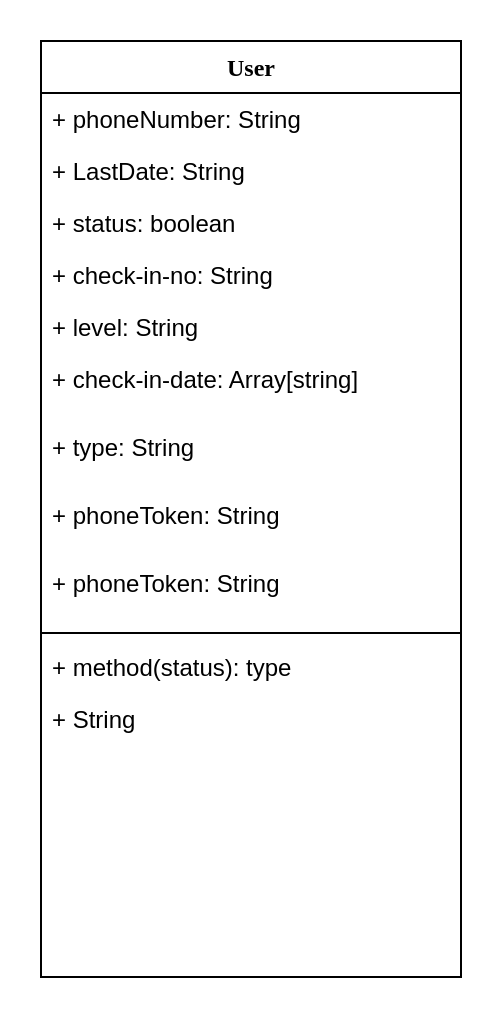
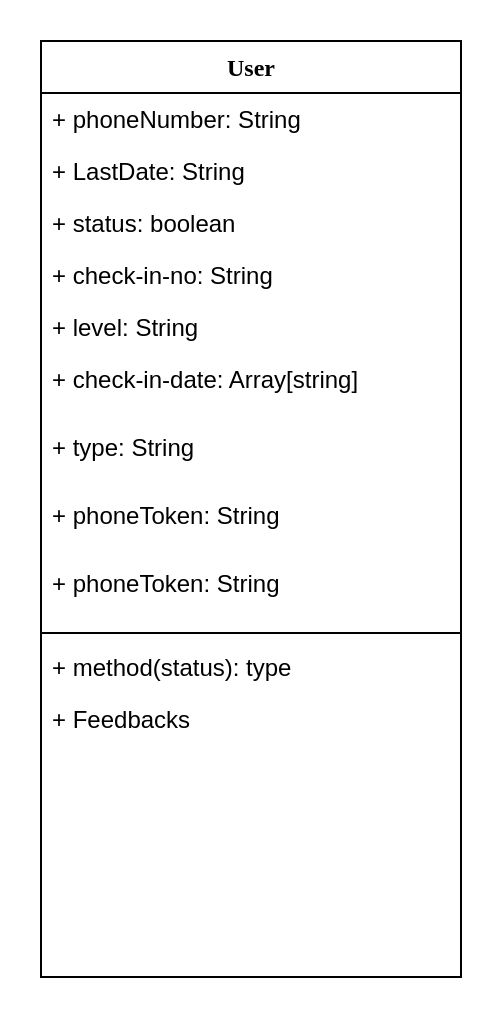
- <mxCell id="14" value="+ String&lt;br&gt;" style="text;html=1;strokeColor=none;fillColor=none;align=left;verticalAlign=top;spacingLeft=4;spacingRight=4;whiteSpace=wrap;overflow=hidden;rotatable=0;points=[[0,0.5],[1,0.5]];portConstraint=eastwest;" vertex="1" parent="2"><mxGeometry y="326" width="210" height="26" as="geometry" /></mxCell>
+ <mxCell id="14" value="+ Feedbacks&lt;br&gt;" style="text;html=1;strokeColor=none;fillColor=none;align=left;verticalAlign=top;spacingLeft=4;spacingRight=4;whiteSpace=wrap;overflow=hidden;rotatable=0;points=[[0,0.5],[1,0.5]];portConstraint=eastwest;" vertex="1" parent="2"><mxGeometry y="326" width="210" height="26" as="geometry" /></mxCell>
